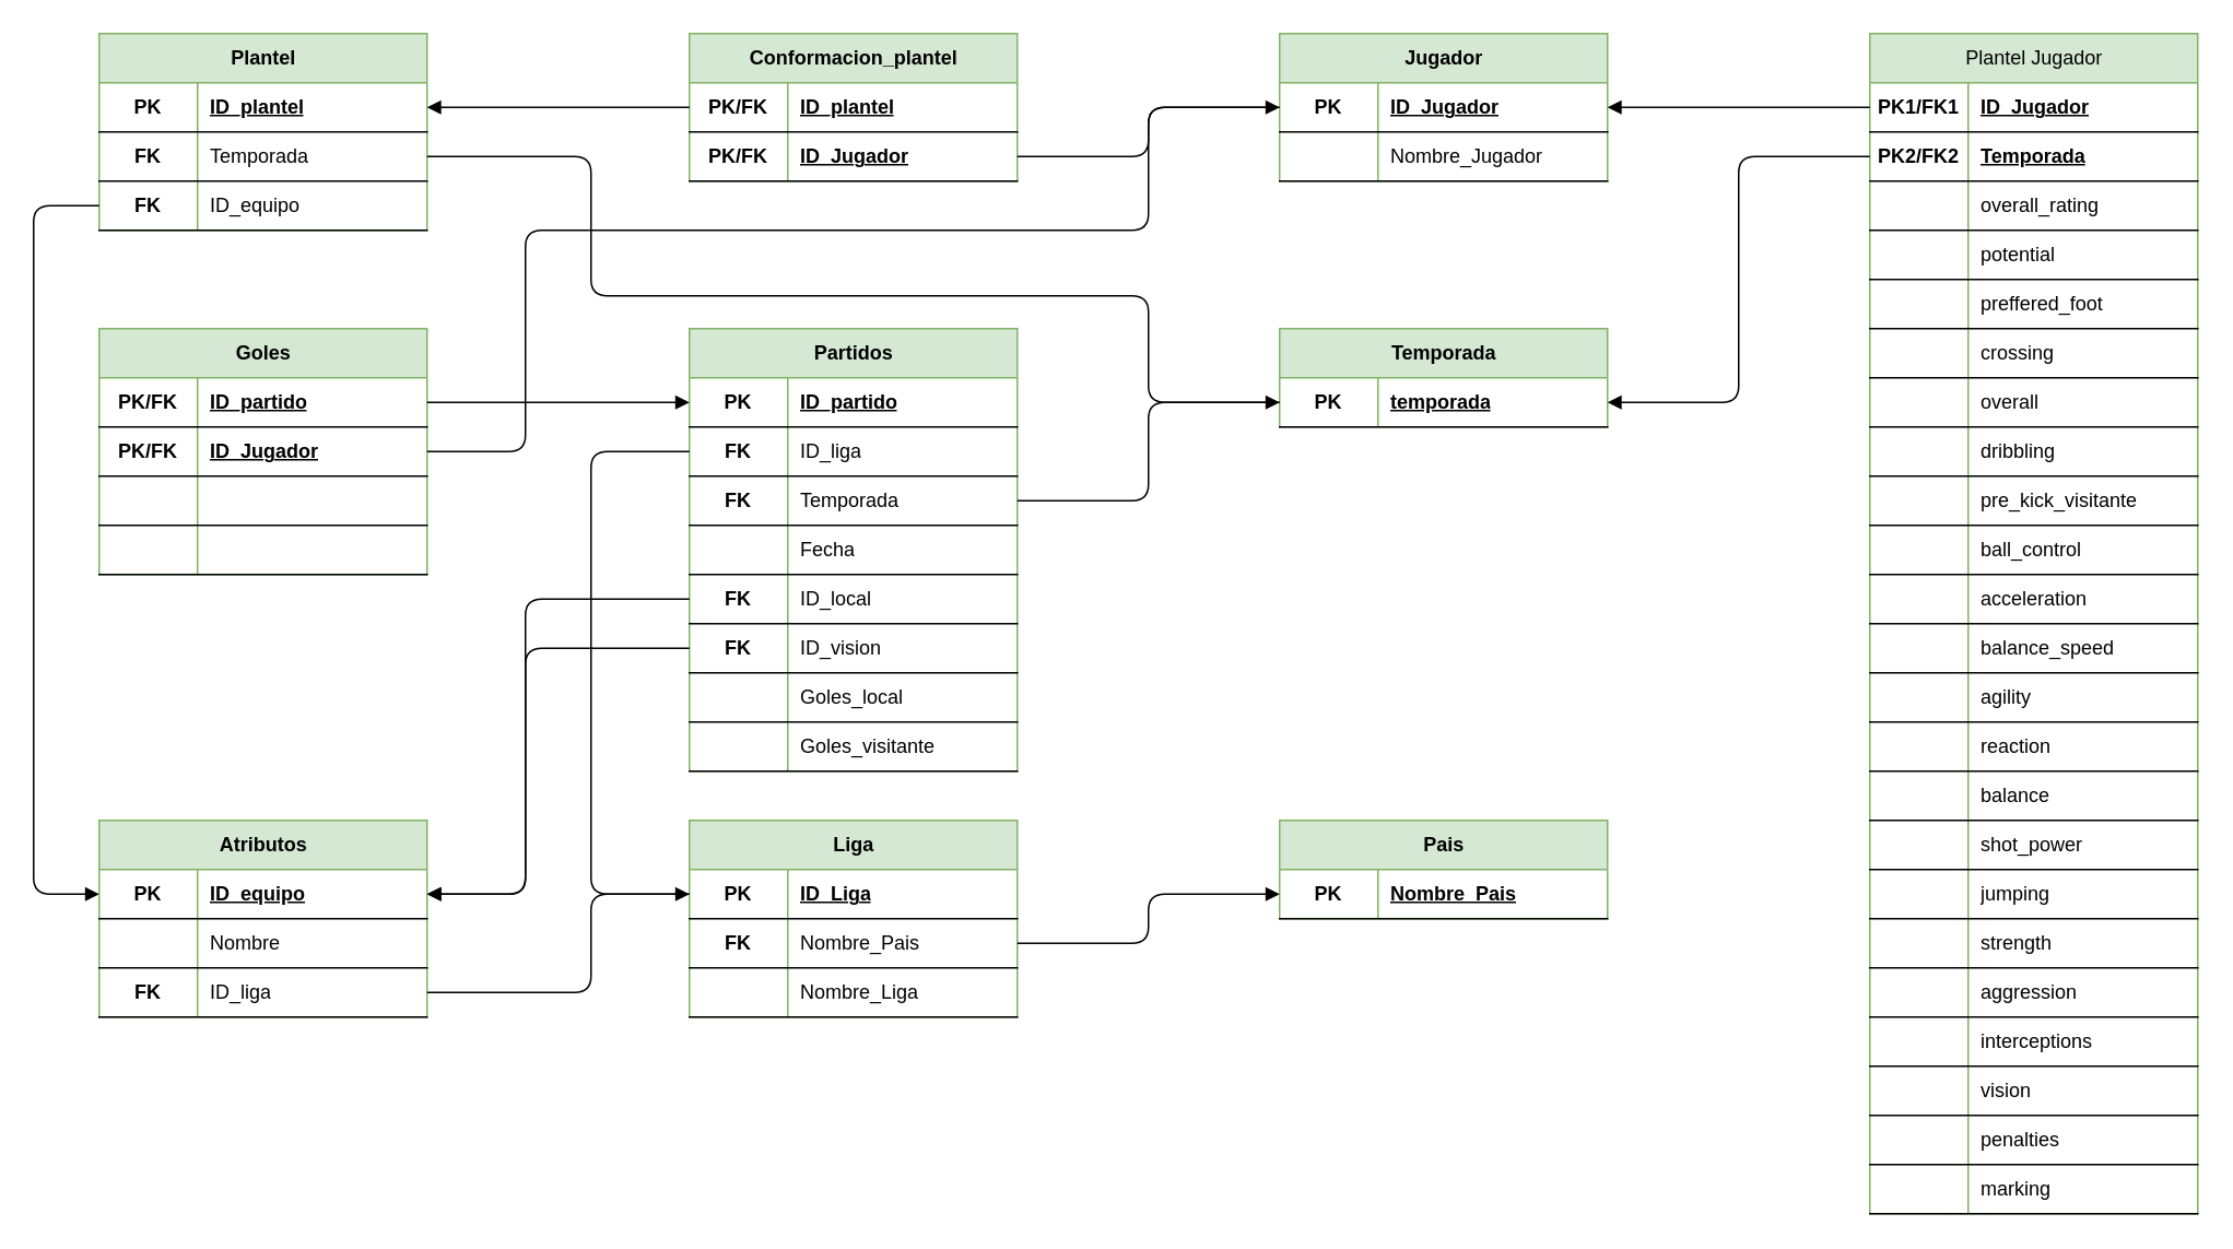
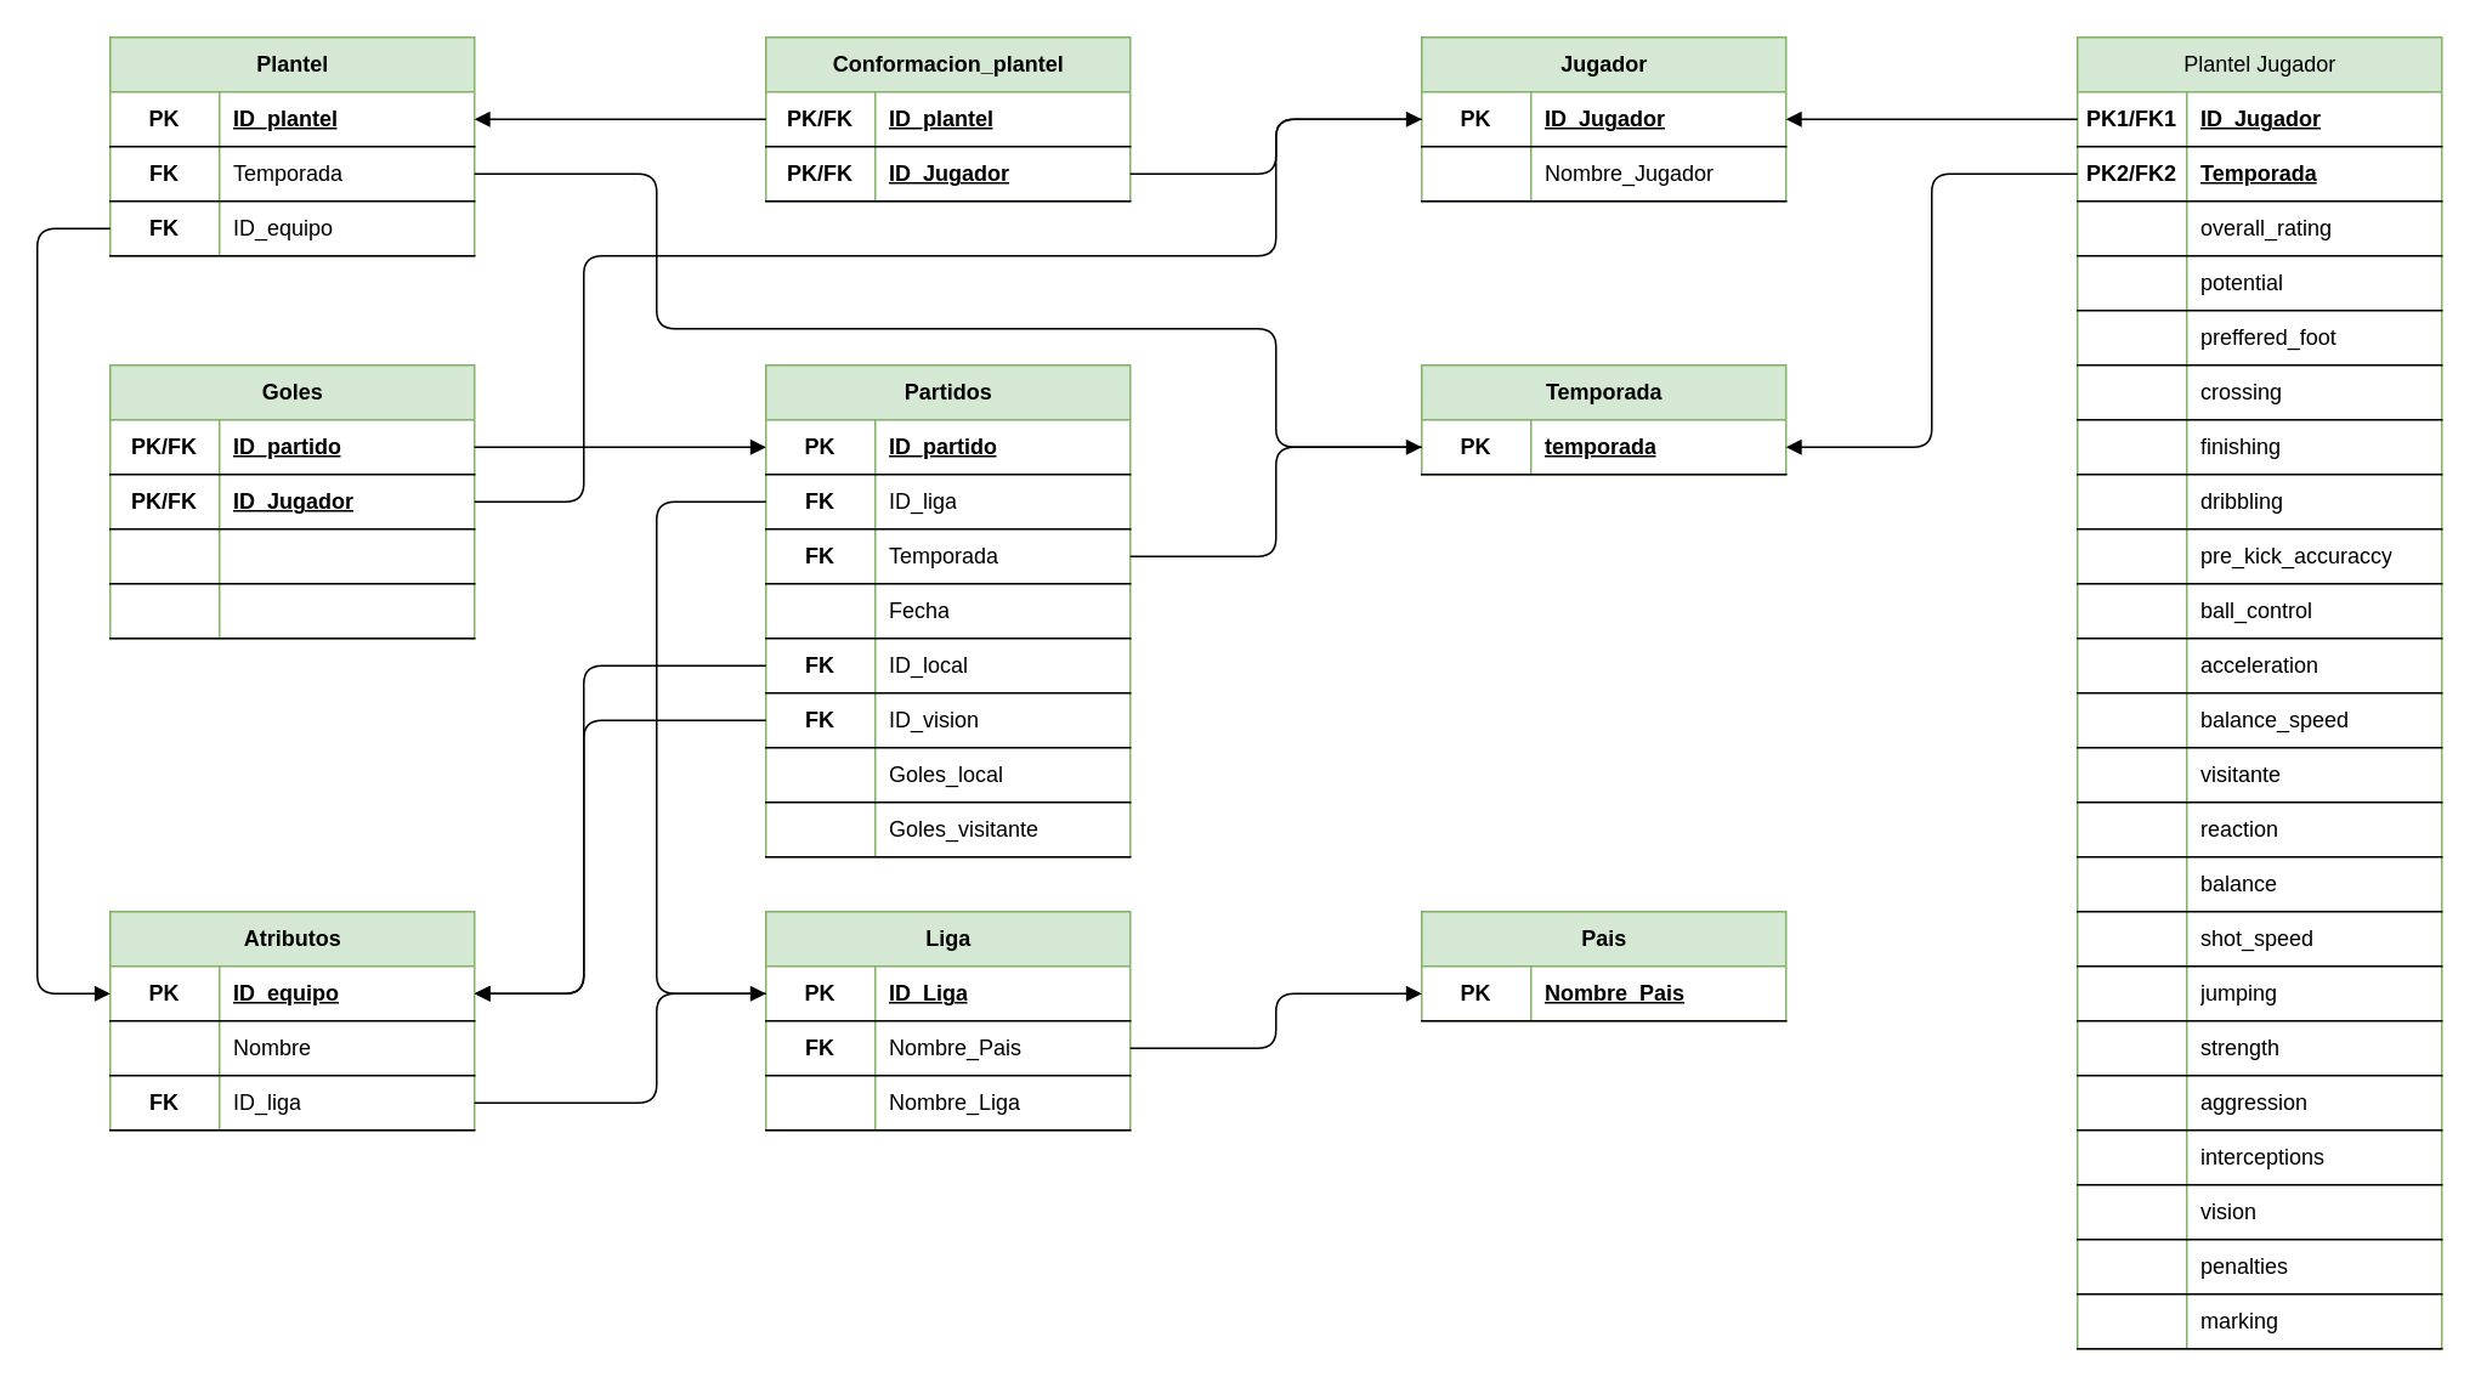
- <mxCell id="61" value="overall" style="shape=partialRectangle;connectable=0;fillColor=none;top=0;left=0;bottom=0;right=0;align=left;spacingLeft=6;fontStyle=0;overflow=hidden;whiteSpace=wrap;html=1;" parent="59" vertex="1"><mxGeometry x="60" width="140" height="30" as="geometry"><mxRectangle width="140" height="30" as="alternateBounds" /></mxGeometry></mxCell>
+ <mxCell id="61" value="finishing" style="shape=partialRectangle;connectable=0;fillColor=none;top=0;left=0;bottom=0;right=0;align=left;spacingLeft=6;fontStyle=0;overflow=hidden;whiteSpace=wrap;html=1;" parent="59" vertex="1"><mxGeometry x="60" width="140" height="30" as="geometry"><mxRectangle width="140" height="30" as="alternateBounds" /></mxGeometry></mxCell>
- <mxCell id="67" value="pre_kick_visitante" style="shape=partialRectangle;connectable=0;fillColor=none;top=0;left=0;bottom=0;right=0;align=left;spacingLeft=6;fontStyle=0;overflow=hidden;whiteSpace=wrap;html=1;" parent="65" vertex="1"><mxGeometry x="60" width="140" height="30" as="geometry"><mxRectangle width="140" height="30" as="alternateBounds" /></mxGeometry></mxCell>
+ <mxCell id="67" value="pre_kick_accuraccy" style="shape=partialRectangle;connectable=0;fillColor=none;top=0;left=0;bottom=0;right=0;align=left;spacingLeft=6;fontStyle=0;overflow=hidden;whiteSpace=wrap;html=1;" parent="65" vertex="1"><mxGeometry x="60" width="140" height="30" as="geometry"><mxRectangle width="140" height="30" as="alternateBounds" /></mxGeometry></mxCell>
- <mxCell id="79" value="agility" style="shape=partialRectangle;connectable=0;fillColor=none;top=0;left=0;bottom=0;right=0;align=left;spacingLeft=6;fontStyle=0;overflow=hidden;whiteSpace=wrap;html=1;" parent="77" vertex="1"><mxGeometry x="60" width="140" height="30" as="geometry"><mxRectangle width="140" height="30" as="alternateBounds" /></mxGeometry></mxCell>
+ <mxCell id="79" value="visitante" style="shape=partialRectangle;connectable=0;fillColor=none;top=0;left=0;bottom=0;right=0;align=left;spacingLeft=6;fontStyle=0;overflow=hidden;whiteSpace=wrap;html=1;" parent="77" vertex="1"><mxGeometry x="60" width="140" height="30" as="geometry"><mxRectangle width="140" height="30" as="alternateBounds" /></mxGeometry></mxCell>
- <mxCell id="88" value="shot_power" style="shape=partialRectangle;connectable=0;fillColor=none;top=0;left=0;bottom=0;right=0;align=left;spacingLeft=6;fontStyle=0;overflow=hidden;whiteSpace=wrap;html=1;" parent="86" vertex="1"><mxGeometry x="60" width="140" height="30" as="geometry"><mxRectangle width="140" height="30" as="alternateBounds" /></mxGeometry></mxCell>
+ <mxCell id="88" value="shot_speed" style="shape=partialRectangle;connectable=0;fillColor=none;top=0;left=0;bottom=0;right=0;align=left;spacingLeft=6;fontStyle=0;overflow=hidden;whiteSpace=wrap;html=1;" parent="86" vertex="1"><mxGeometry x="60" width="140" height="30" as="geometry"><mxRectangle width="140" height="30" as="alternateBounds" /></mxGeometry></mxCell>
